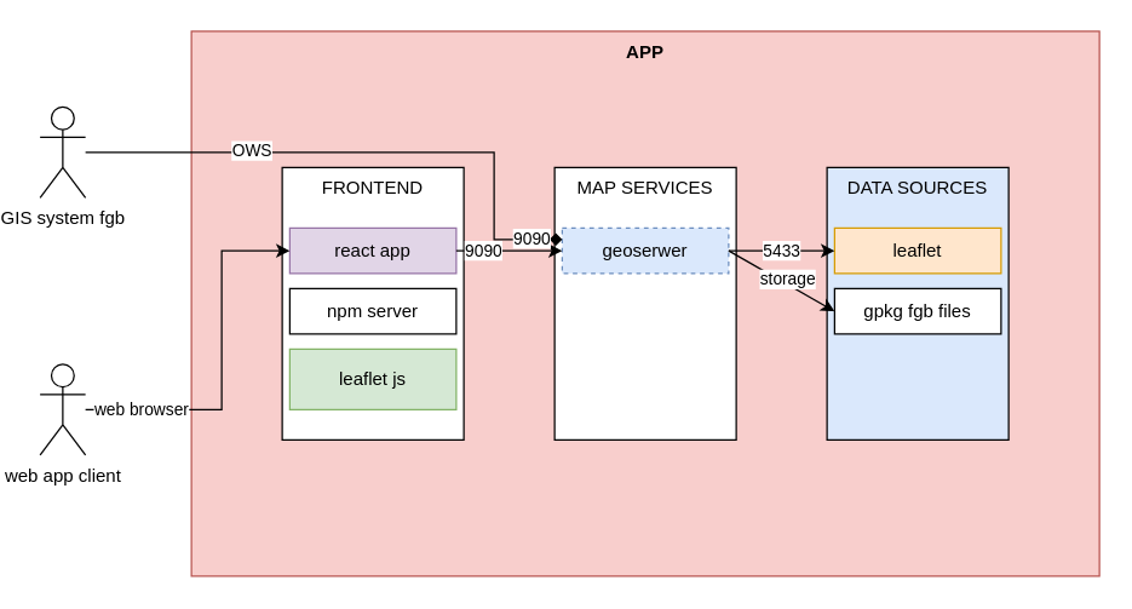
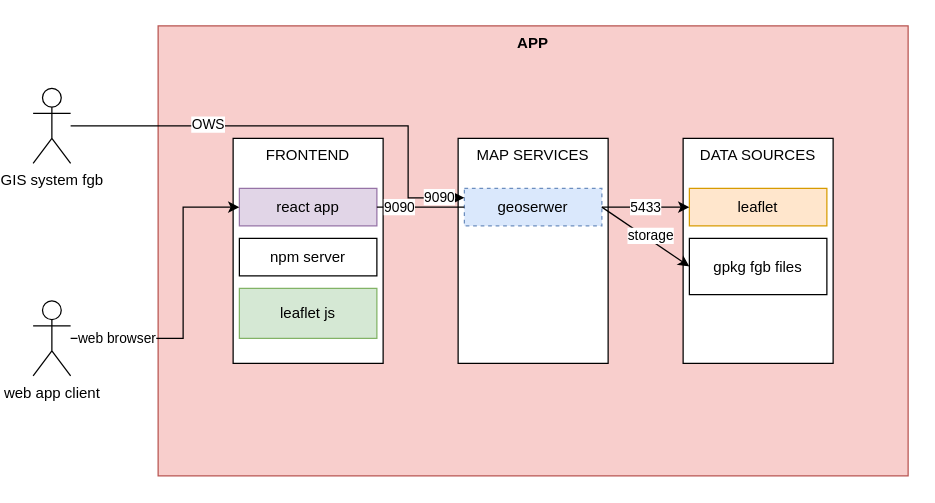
- <mxCell id="5" value="DATA SOURCES&lt;div&gt;&lt;br&gt;&lt;/div&gt;" style="rounded=0;whiteSpace=wrap;html=1;verticalAlign=top;fillColor=#dae8fc;" vertex="1" parent="1"><mxGeometry x="540" y="110" width="120" height="180" as="geometry" /></mxCell>
+ <mxCell id="5" value="DATA SOURCES&lt;div&gt;&lt;br&gt;&lt;/div&gt;" style="rounded=0;whiteSpace=wrap;html=1;verticalAlign=top;" vertex="1" parent="1"><mxGeometry x="540" y="110" width="120" height="180" as="geometry" /></mxCell>
- <mxCell id="19" style="edgeStyle=orthogonalEdgeStyle;rounded=0;orthogonalLoop=1;jettySize=auto;html=1;entryX=0;entryY=0.25;entryDx=0;entryDy=0;endArrow=diamond;" edge="1" parent="1" source="22" target="9"><mxGeometry relative="1" as="geometry"><Array as="points"><mxPoint x="320" y="100" /><mxPoint x="320" y="158" /></Array></mxGeometry></mxCell>
+ <mxCell id="19" style="edgeStyle=orthogonalEdgeStyle;rounded=0;orthogonalLoop=1;jettySize=auto;html=1;entryX=0;entryY=0.25;entryDx=0;entryDy=0;" edge="1" parent="1" source="22" target="9"><mxGeometry relative="1" as="geometry"><Array as="points"><mxPoint x="320" y="100" /><mxPoint x="320" y="158" /></Array></mxGeometry></mxCell>
- <mxCell id="13" value="" style="endArrow=classic;html=1;rounded=0;exitX=1;exitY=0.5;exitDx=0;exitDy=0;entryX=0;entryY=0.5;entryDx=0;entryDy=0;" edge="1" parent="1" source="6" target="9"><mxGeometry width="50" height="50" relative="1" as="geometry"><mxPoint x="500" y="190" as="sourcePoint" /><mxPoint x="550" y="140" as="targetPoint" /></mxGeometry></mxCell>
+ <mxCell id="13" value="" style="endArrow=none;html=1;rounded=0;exitX=1;exitY=0.5;exitDx=0;exitDy=0;entryX=0;entryY=0.5;entryDx=0;entryDy=0;" edge="1" parent="1" source="6" target="9"><mxGeometry width="50" height="50" relative="1" as="geometry"><mxPoint x="500" y="190" as="sourcePoint" /><mxPoint x="550" y="140" as="targetPoint" /></mxGeometry></mxCell>
- <mxCell id="11" value="gpkg fgb files" style="rounded=0;whiteSpace=wrap;html=1;" vertex="1" parent="1"><mxGeometry x="545" y="190" width="110" height="30" as="geometry" /></mxCell>
+ <mxCell id="11" value="gpkg fgb files" style="rounded=0;whiteSpace=wrap;html=1;" vertex="1" parent="1"><mxGeometry x="545" y="190" width="110" height="45" as="geometry" /></mxCell>
